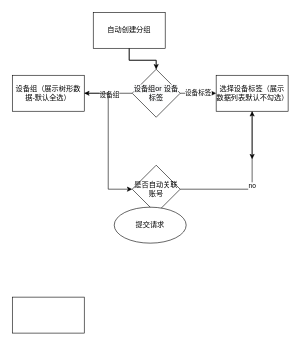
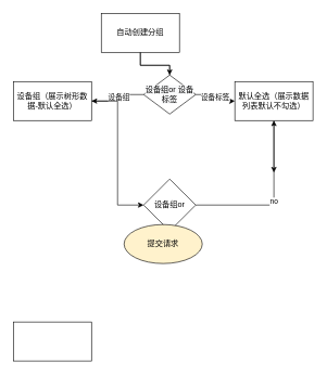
- <mxCell id="7" value="&lt;span style=&quot;color: rgb(0, 0, 0); font-family: Helvetica; font-size: 12px; font-style: normal; font-variant-ligatures: normal; font-variant-caps: normal; font-weight: 400; letter-spacing: normal; orphans: 2; text-align: center; text-indent: 0px; text-transform: none; widows: 2; word-spacing: 0px; -webkit-text-stroke-width: 0px; background-color: rgb(248, 249, 250); text-decoration-thickness: initial; text-decoration-style: initial; text-decoration-color: initial; float: none; display: inline !important;&quot;&gt;设备组or 设备标签&lt;/span&gt;" style="rhombus;whiteSpace=wrap;html=1;rounded=0;" vertex="1" parent="1"><mxGeometry x="220" y="115" width="80" height="80" as="geometry" /></mxCell>
+ <mxCell id="7" value="&lt;span style=&quot;color: rgb(0, 0, 0); font-family: Helvetica; font-size: 12px; font-style: normal; font-variant-ligatures: normal; font-variant-caps: normal; font-weight: 400; letter-spacing: normal; orphans: 2; text-align: center; text-indent: 0px; text-transform: none; widows: 2; word-spacing: 0px; -webkit-text-stroke-width: 0px; background-color: rgb(248, 249, 250); text-decoration-thickness: initial; text-decoration-style: initial; text-decoration-color: initial; float: none; display: inline !important;&quot;&gt;设备组or 设备标签&lt;/span&gt;" style="rhombus;whiteSpace=wrap;html=1;rounded=0;" vertex="1" parent="1"><mxGeometry x="220" y="115" width="80" height="60" as="geometry" /></mxCell>
- <mxCell id="16" value="选择设备标签（展示数据列表默认不勾选）" style="whiteSpace=wrap;html=1;rounded=0;" vertex="1" parent="1"><mxGeometry x="360" y="125" width="120" height="60" as="geometry" /></mxCell>
+ <mxCell id="16" value="默认全选（展示数据列表默认不勾选）" style="whiteSpace=wrap;html=1;rounded=0;" vertex="1" parent="1"><mxGeometry x="360" y="125" width="120" height="60" as="geometry" /></mxCell>
- <mxCell id="13" value="是否自动关联账号" style="rhombus;whiteSpace=wrap;html=1;rounded=0;" vertex="1" parent="1"><mxGeometry x="220" y="275" width="80" height="80" as="geometry" /></mxCell>
+ <mxCell id="13" value="设备组or" style="rhombus;whiteSpace=wrap;html=1;rounded=0;" vertex="1" parent="1"><mxGeometry x="220" y="275" width="80" height="80" as="geometry" /></mxCell>
- <mxCell id="15" value="提交请求" style="ellipse;whiteSpace=wrap;html=1;rounded=0;" vertex="1" parent="1"><mxGeometry x="190" y="345" width="120" height="60" as="geometry" /></mxCell>
+ <mxCell id="15" value="提交请求" style="ellipse;whiteSpace=wrap;html=1;rounded=0;fillColor=#fff2cc;" vertex="1" parent="1"><mxGeometry x="190" y="345" width="120" height="60" as="geometry" /></mxCell>
